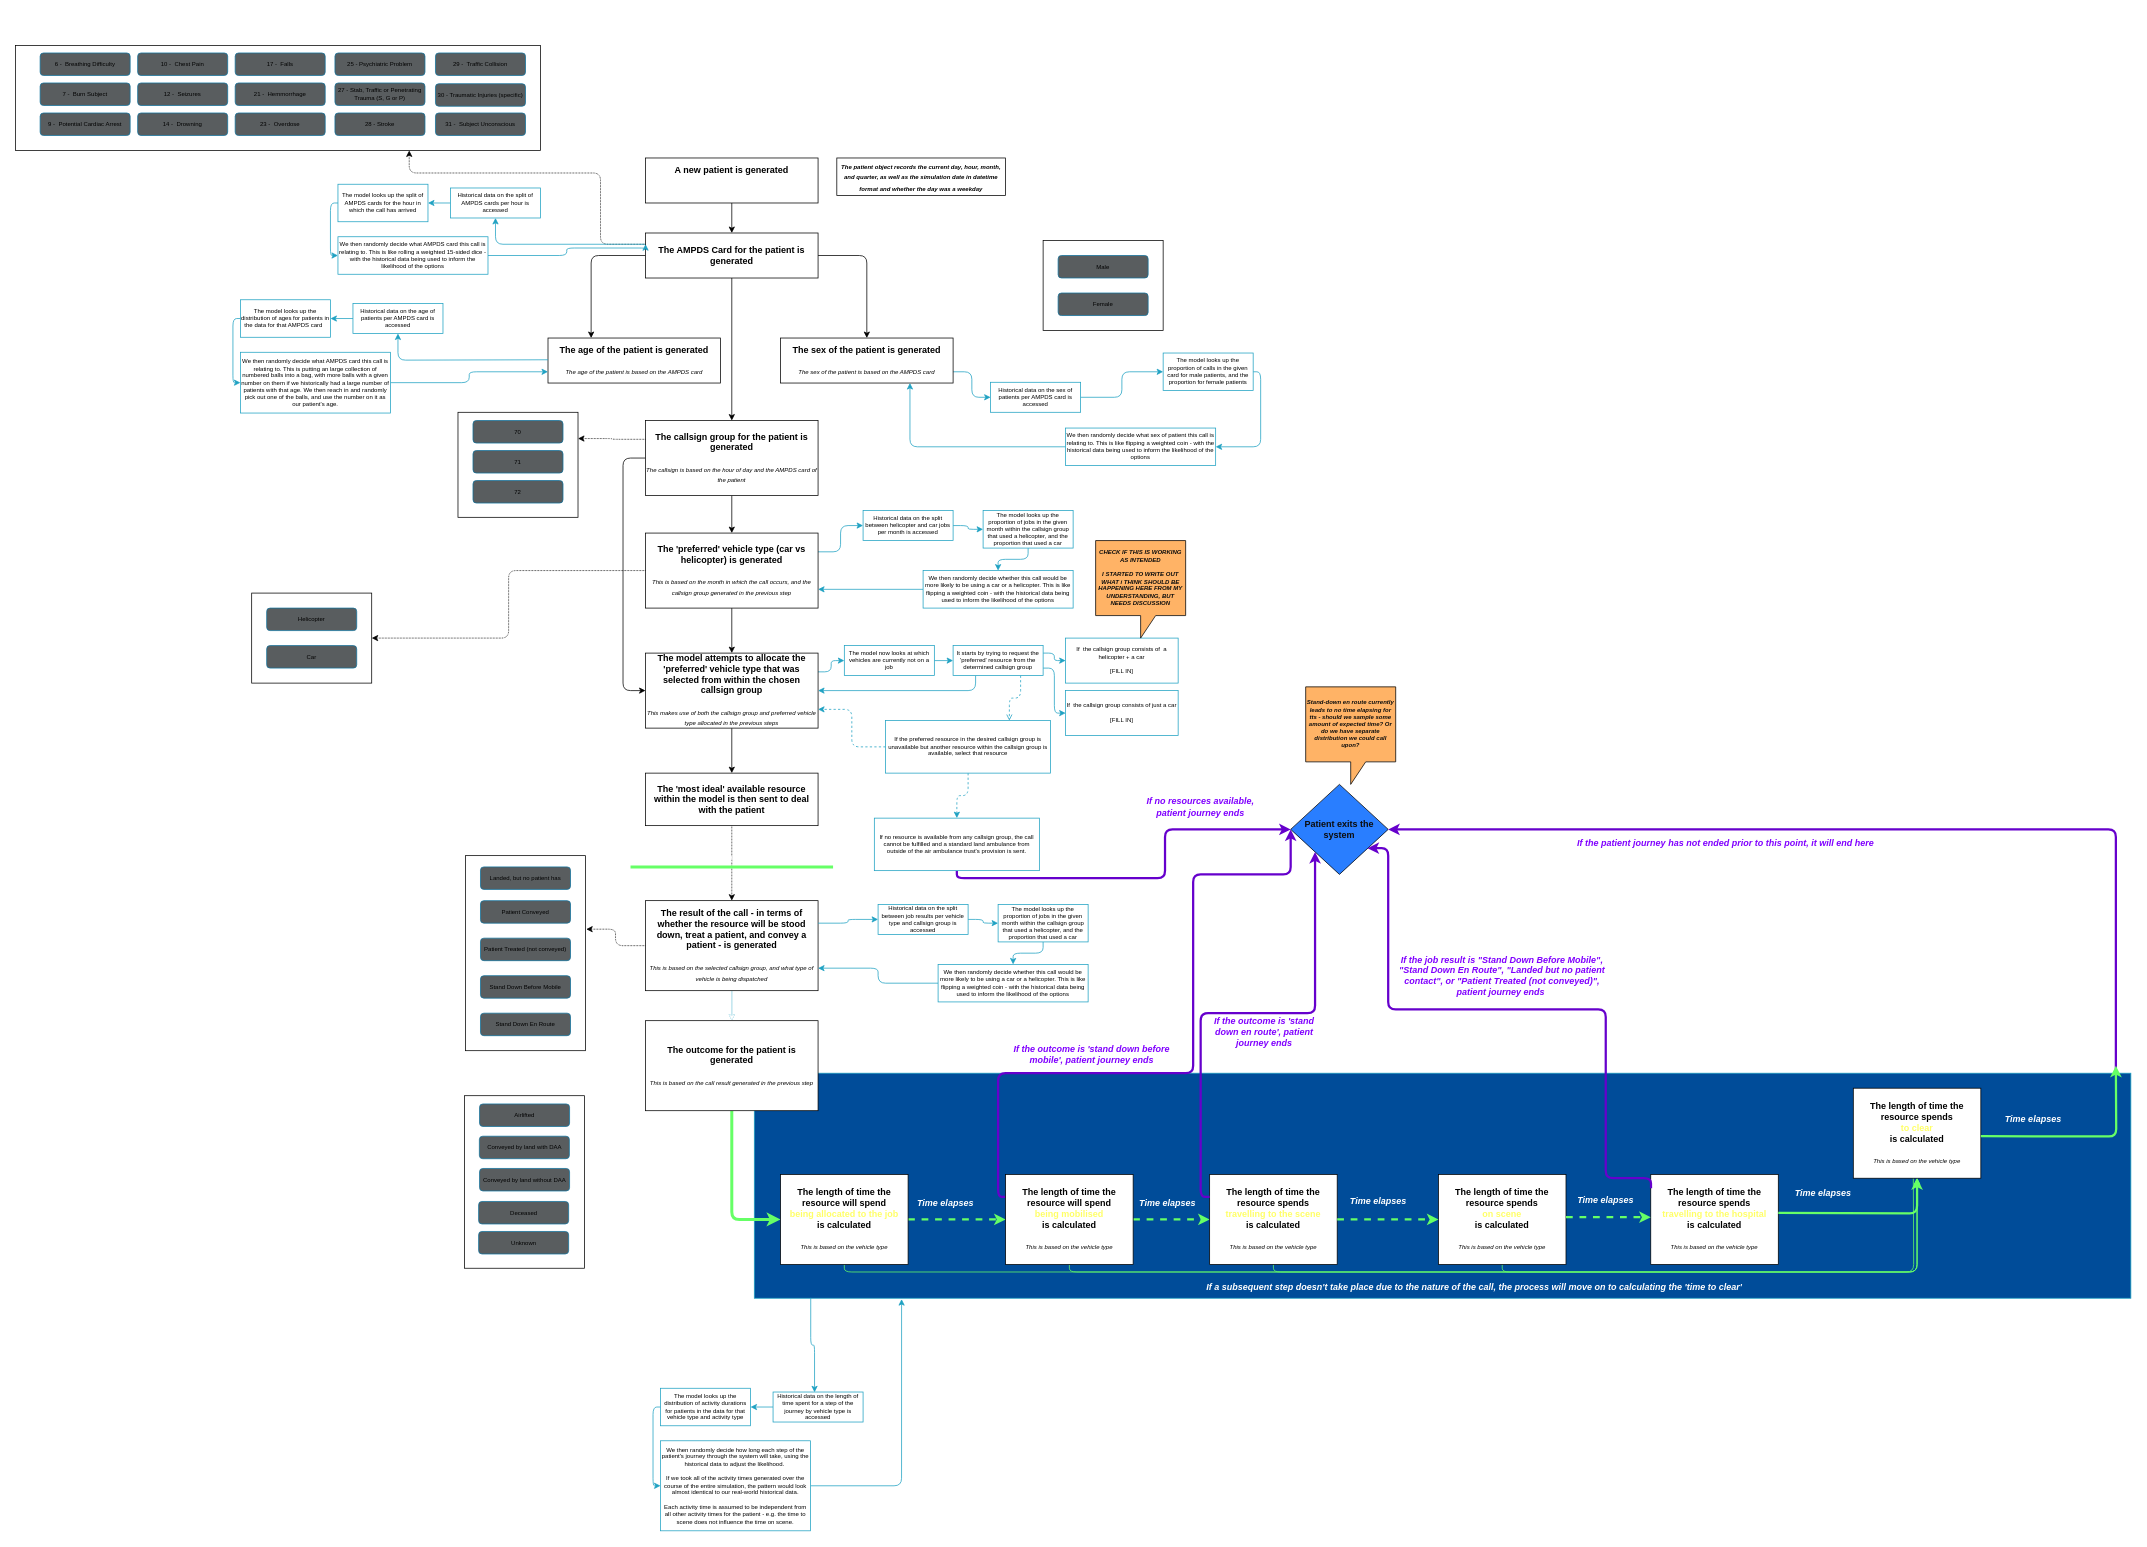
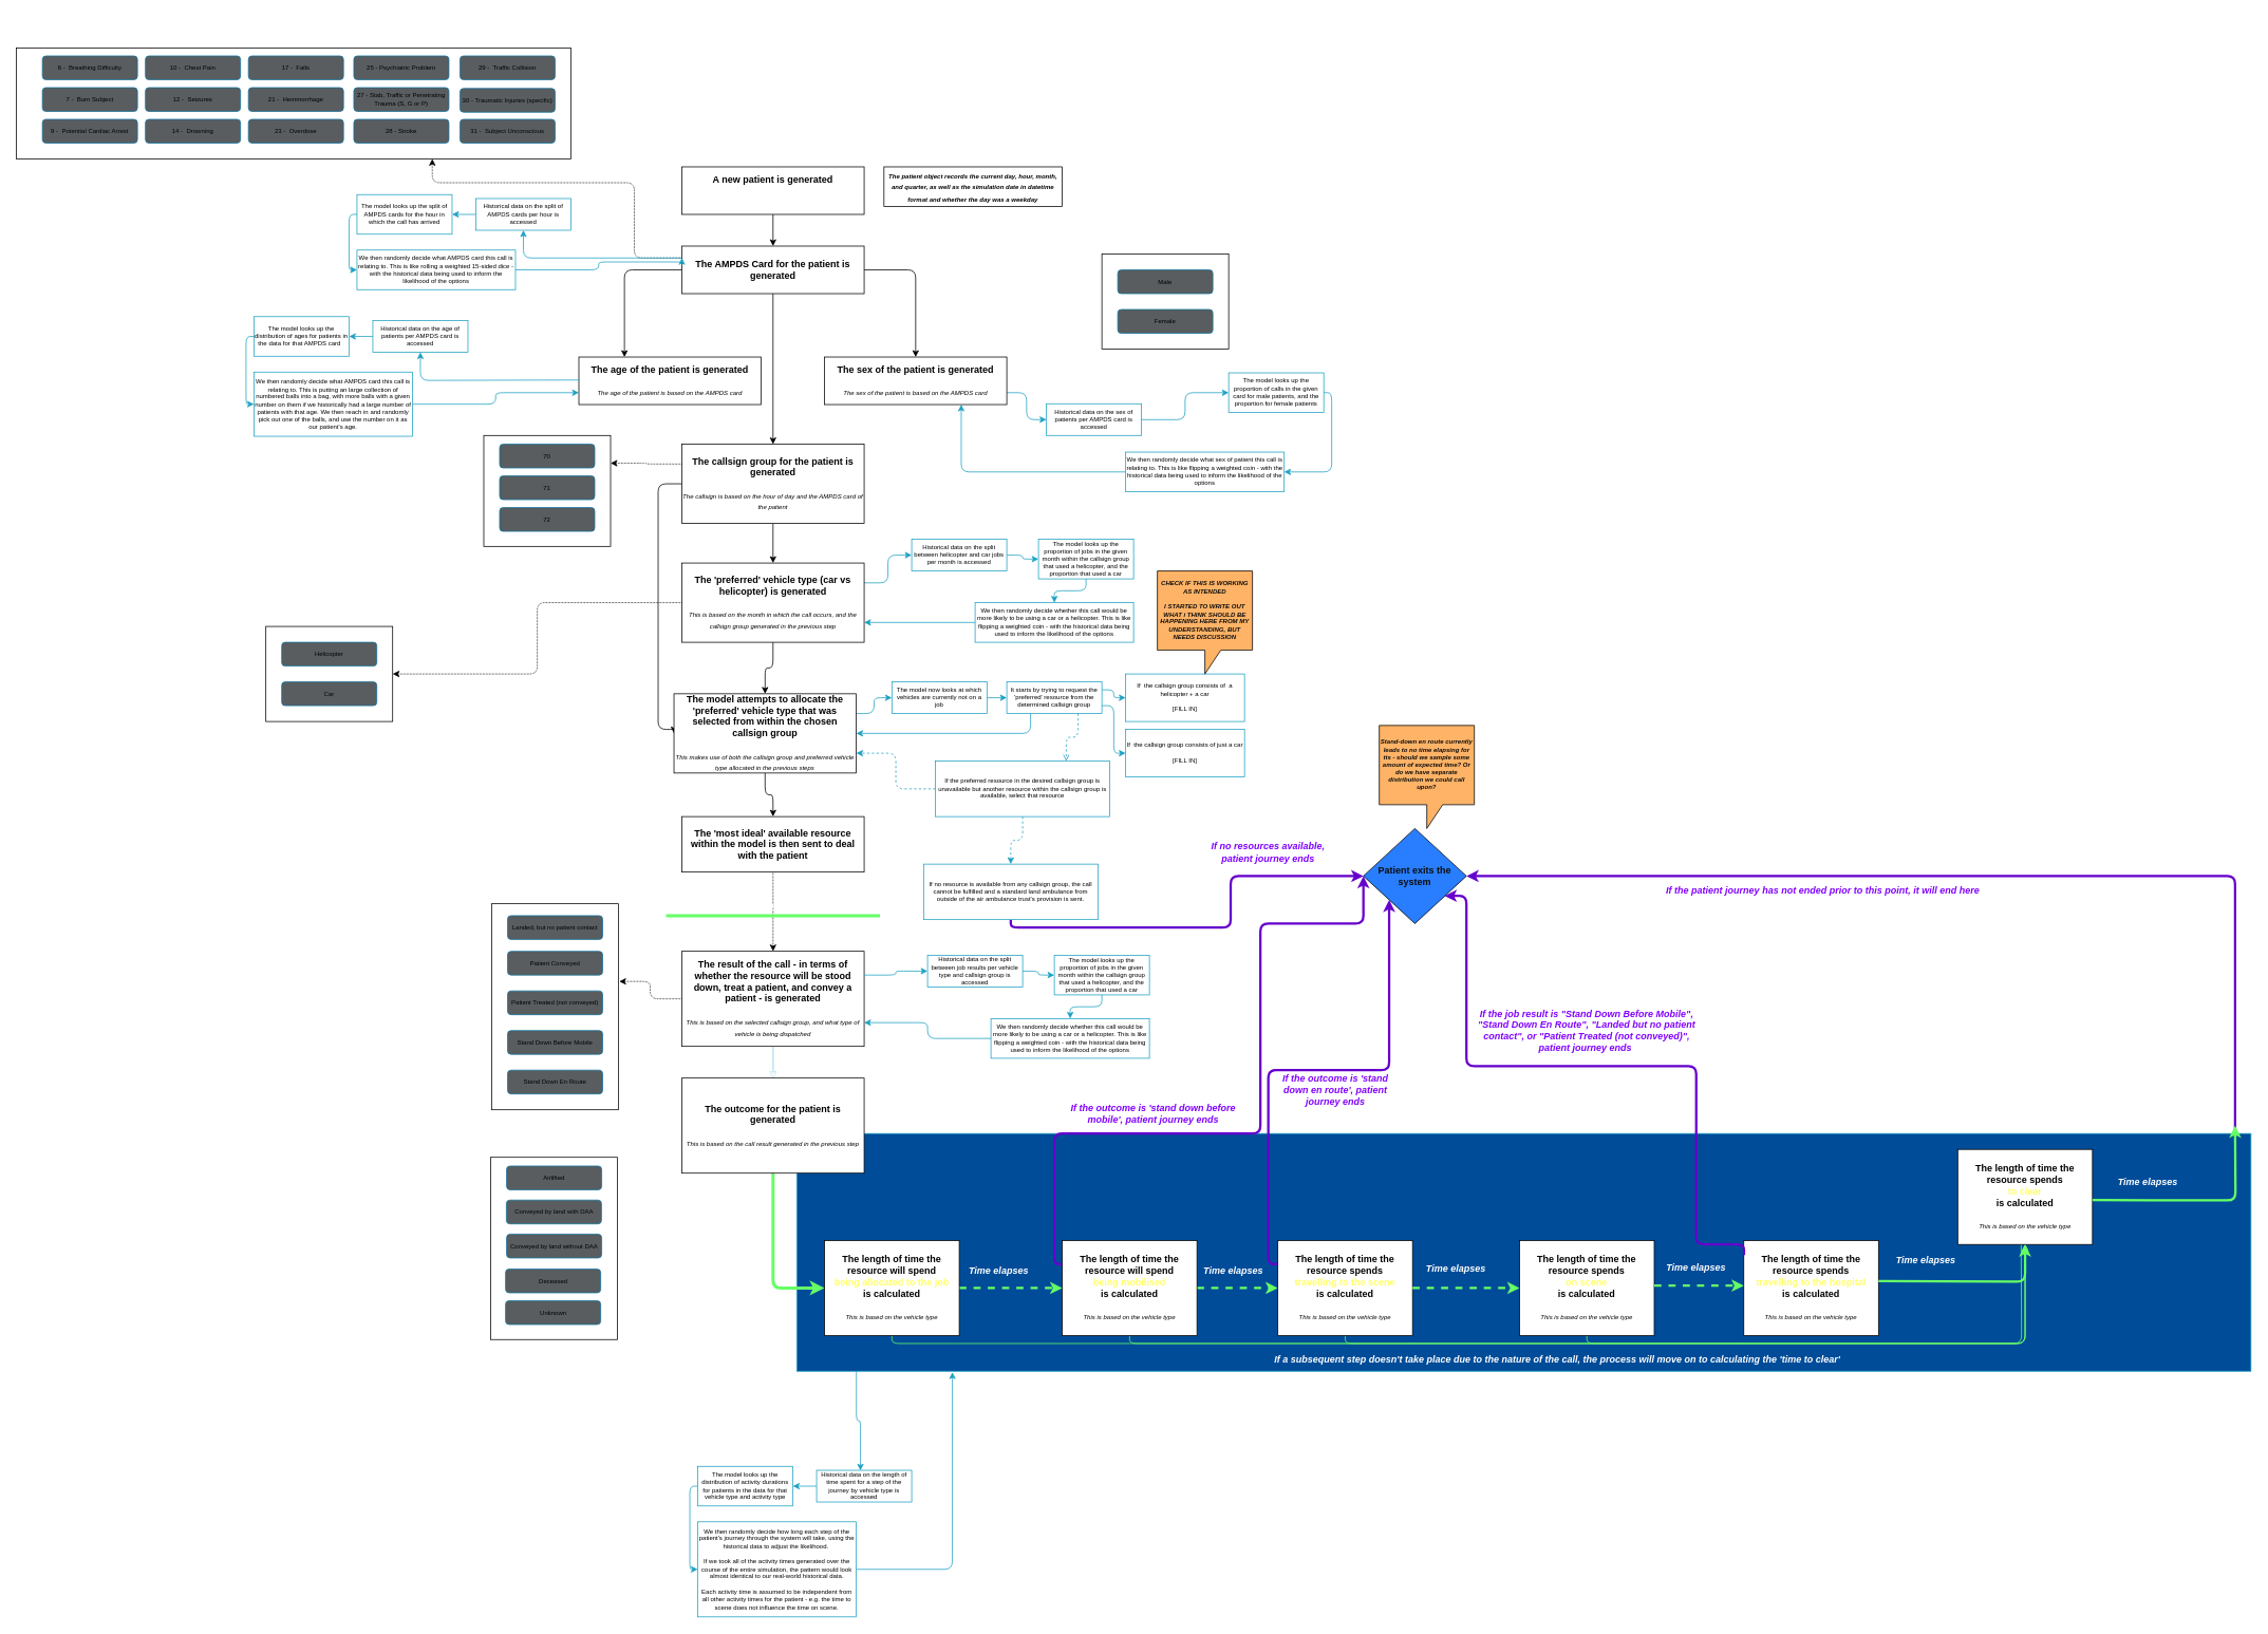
- <mxCell id="25" value="&lt;b&gt;The model attempts to allocate the 'preferred' vehicle type that was selected from within the chosen callsign group&lt;br&gt;&lt;/b&gt;&lt;font style=&quot;font-size: 8px;&quot;&gt;&lt;br&gt;&lt;i&gt;This makes use of both the callsign group and preferred vehicle type allocated in the previous steps&lt;/i&gt;&lt;br&gt;&lt;/font&gt;" style="rounded=0;whiteSpace=wrap;html=1;" vertex="1" parent="1"><mxGeometry x="860" y="870" width="230" height="100" as="geometry" /></mxCell>
+ <mxCell id="25" value="&lt;b&gt;The model attempts to allocate the 'preferred' vehicle type that was selected from within the chosen callsign group&lt;br&gt;&lt;/b&gt;&lt;font style=&quot;font-size: 8px;&quot;&gt;&lt;br&gt;&lt;i&gt;This makes use of both the callsign group and preferred vehicle type allocated in the previous steps&lt;/i&gt;&lt;br&gt;&lt;/font&gt;" style="rounded=0;whiteSpace=wrap;html=1;" vertex="1" parent="1"><mxGeometry x="850" y="875" width="230" height="100" as="geometry" /></mxCell>
- <mxCell id="54" value="Landed, but no patient has" style="rounded=1;whiteSpace=wrap;html=1;fontSize=8;fillColor=#595d5f;strokeColor=#10739e;" vertex="1" parent="1"><mxGeometry x="640" y="1155" width="120" height="30" as="geometry" /></mxCell>
+ <mxCell id="54" value="Landed, but no patient contact" style="rounded=1;whiteSpace=wrap;html=1;fontSize=8;fillColor=#595d5f;strokeColor=#10739e;" vertex="1" parent="1"><mxGeometry x="640" y="1155" width="120" height="30" as="geometry" /></mxCell>
